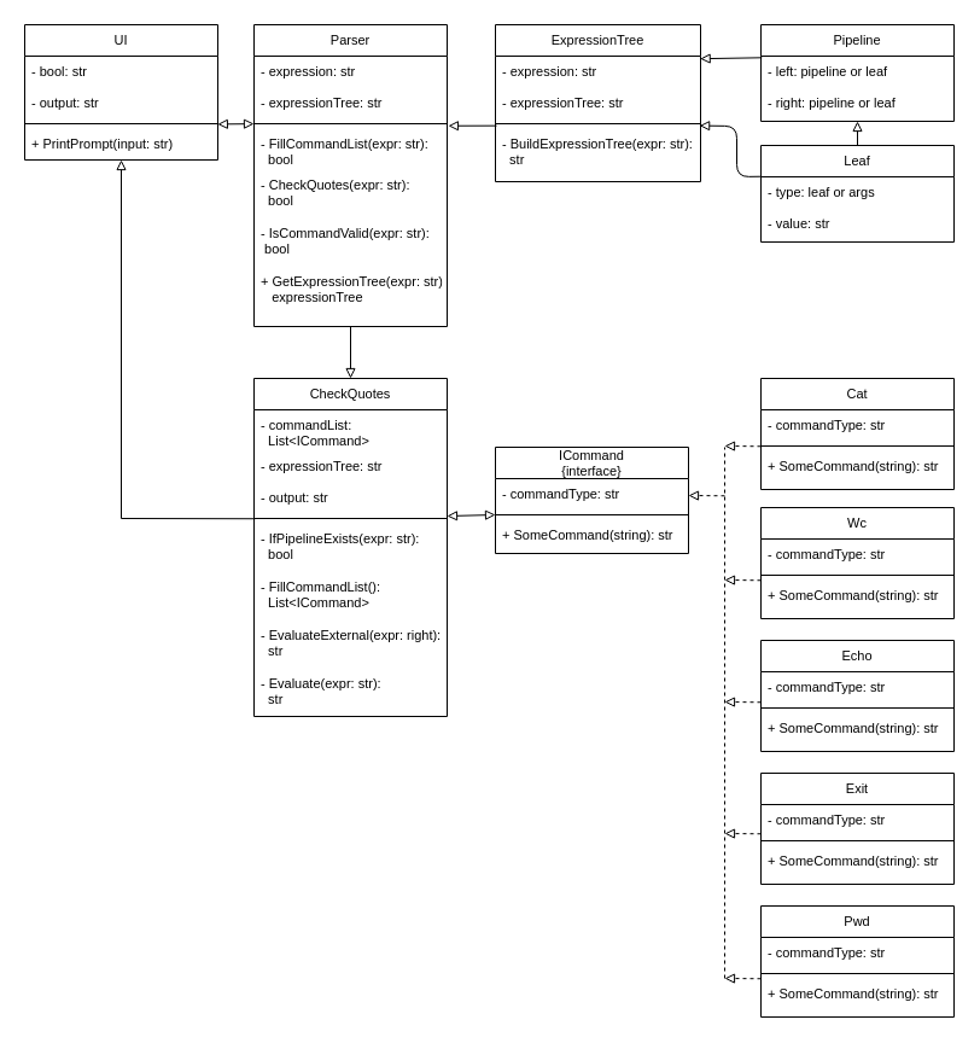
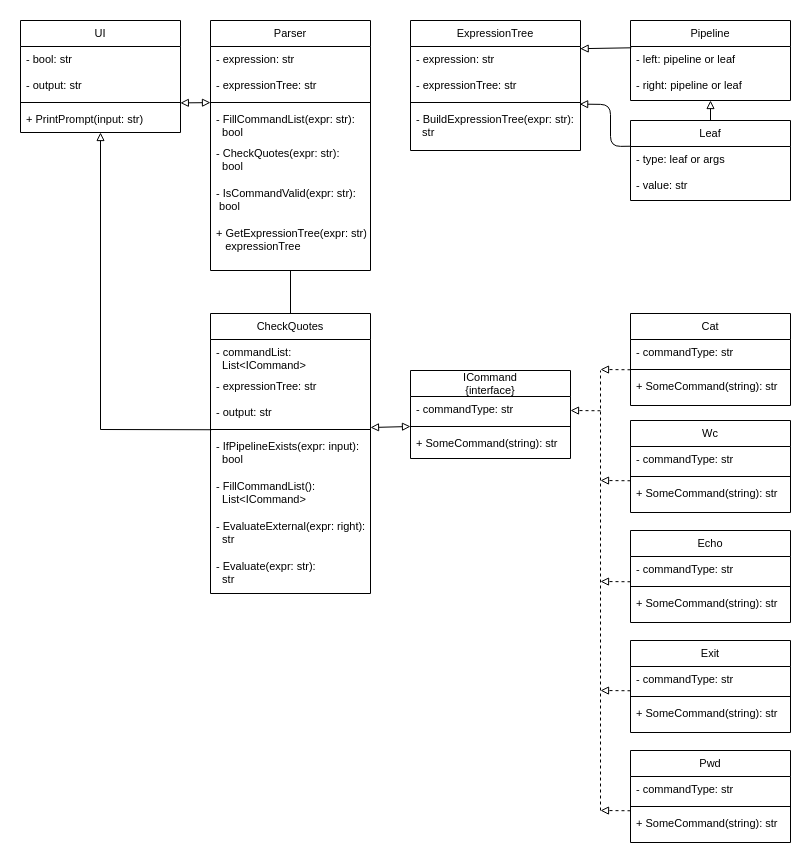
- <mxCell id="70" value="" style="endArrow=block;html=1;strokeWidth=1;fontFamily=Helvetica;fontSize=11;exitX=0.006;exitY=-0.09;exitDx=0;exitDy=0;exitPerimeter=0;entryX=1.006;entryY=-0.066;entryDx=0;entryDy=0;entryPerimeter=0;endFill=0;spacingTop=0;" edge="1" parent="1" source="32" target="7"><mxGeometry width="50" height="50" relative="1" as="geometry"><mxPoint x="380" y="150" as="sourcePoint" /><mxPoint x="430" y="100" as="targetPoint" /></mxGeometry></mxCell>
- <mxCell id="11" value="" style="endArrow=block;html=1;exitX=0.5;exitY=1;exitDx=0;exitDy=0;entryX=0.5;entryY=0;entryDx=0;entryDy=0;endFill=0;fontFamily=Helvetica;fontSize=11;spacingTop=0;" parent="1" source="3" target="12" edge="1"><mxGeometry width="50" height="50" relative="1" as="geometry"><mxPoint x="100" y="270" as="sourcePoint" /><mxPoint x="150" y="220" as="targetPoint" /></mxGeometry></mxCell>
+ <mxCell id="11" value="" style="endArrow=none;html=1;exitX=0.5;exitY=1;exitDx=0;exitDy=0;entryX=0.5;entryY=0;entryDx=0;entryDy=0;endFill=0;fontFamily=Helvetica;fontSize=11;spacingTop=0;" parent="1" source="3" target="12" edge="1"><mxGeometry width="50" height="50" relative="1" as="geometry"><mxPoint x="100" y="270" as="sourcePoint" /><mxPoint x="150" y="220" as="targetPoint" /></mxGeometry></mxCell>
- <mxCell id="17" value="- IfPipelineExists(expr: str):&#10;  bool" style="text;align=left;verticalAlign=top;spacingLeft=4;spacingRight=4;overflow=hidden;rotatable=0;points=[[0,0.5],[1,0.5]];portConstraint=eastwest;fontSize=11;fontFamily=Helvetica;spacingTop=0;" parent="12" vertex="1"><mxGeometry y="120" width="160" height="40" as="geometry" /></mxCell>
+ <mxCell id="17" value="- IfPipelineExists(expr: input):&#10;  bool" style="text;align=left;verticalAlign=top;spacingLeft=4;spacingRight=4;overflow=hidden;rotatable=0;points=[[0,0.5],[1,0.5]];portConstraint=eastwest;fontSize=11;fontFamily=Helvetica;spacingTop=0;" parent="12" vertex="1"><mxGeometry y="120" width="160" height="40" as="geometry" /></mxCell>
